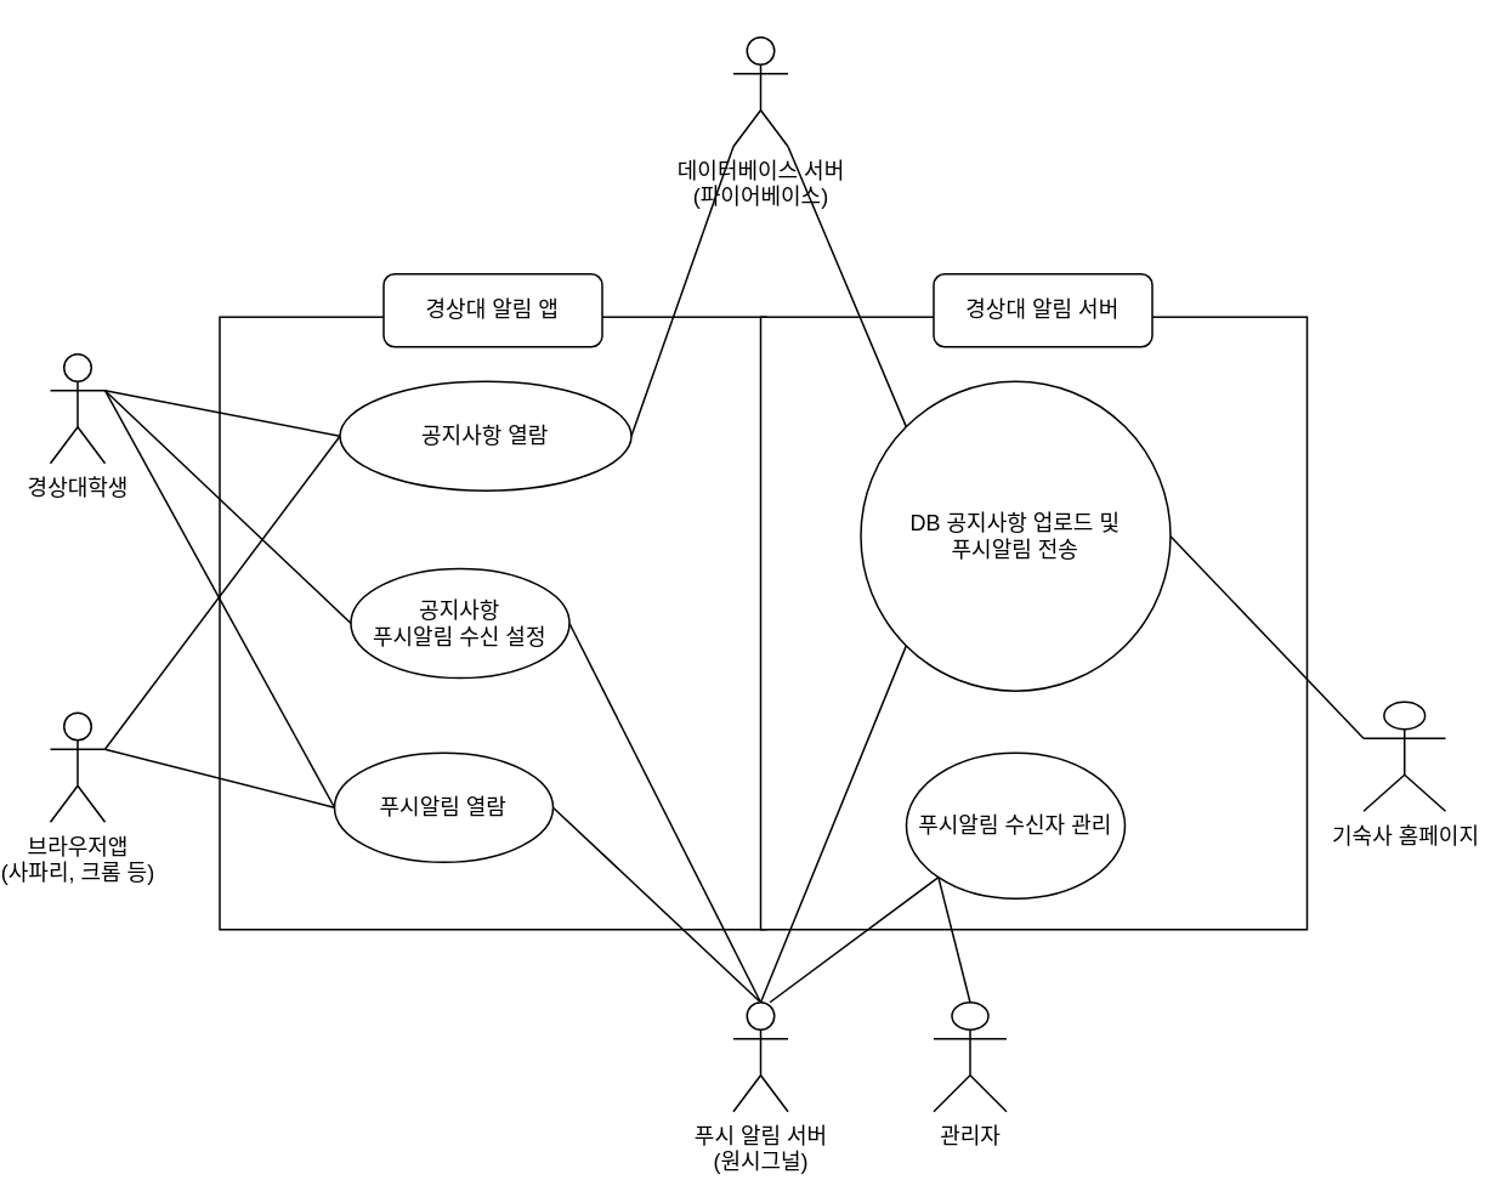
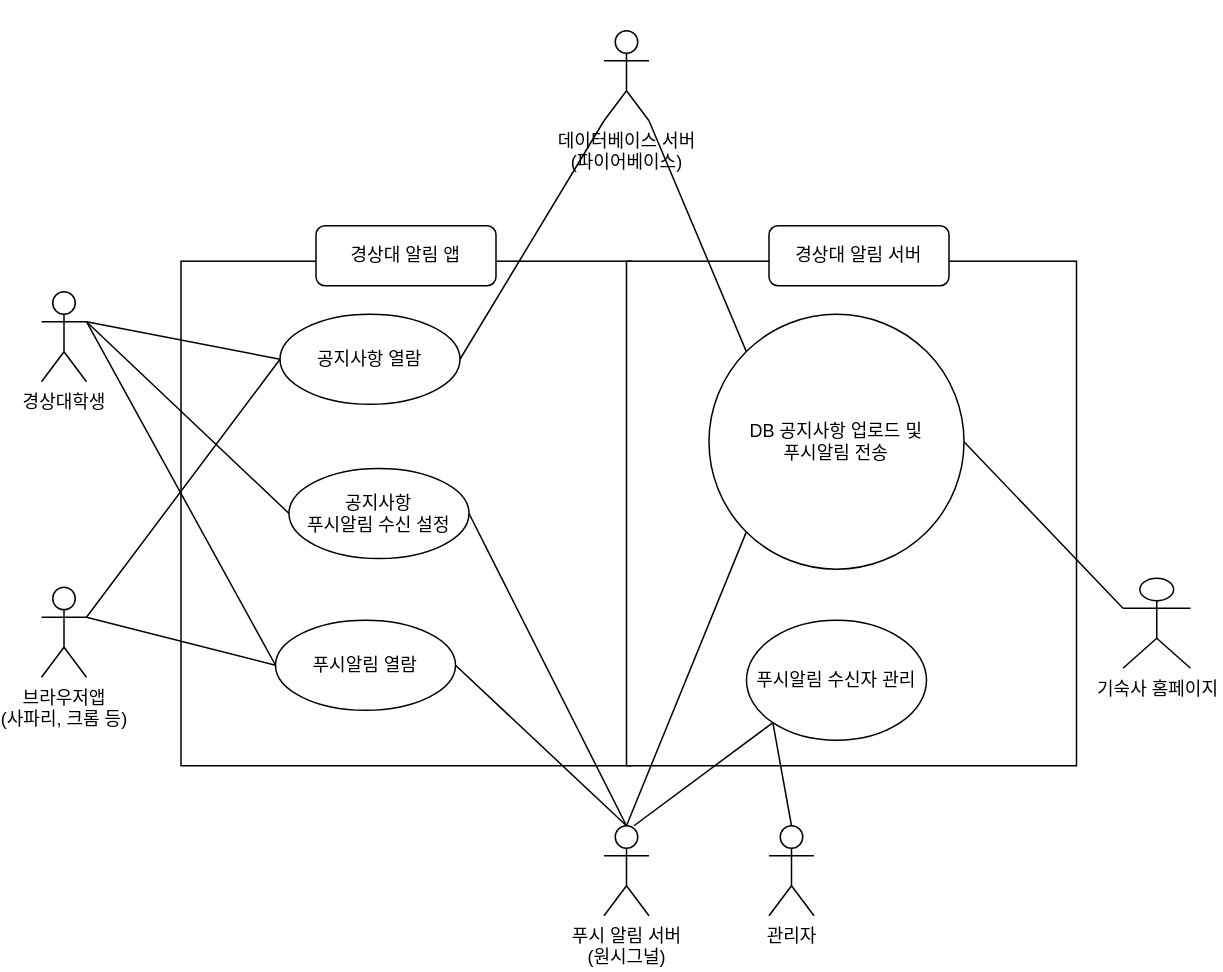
- <mxCell id="8" value="공지사항 열람" style="ellipse;whiteSpace=wrap;html=1;" vertex="1" parent="1"><mxGeometry x="179" y="209" width="160" height="60" as="geometry" /></mxCell>
+ <mxCell id="8" value="공지사항 열람" style="ellipse;whiteSpace=wrap;html=1;" vertex="1" parent="1"><mxGeometry x="179" y="209" width="120" height="60" as="geometry" /></mxCell>
- <mxCell id="27" value="관리자" style="shape=umlActor;verticalLabelPosition=bottom;verticalAlign=top;html=1;outlineConnect=0;" vertex="1" parent="1"><mxGeometry x="505" y="550" width="40" height="60" as="geometry" /></mxCell>
+ <mxCell id="27" value="관리자" style="shape=umlActor;verticalLabelPosition=bottom;verticalAlign=top;html=1;outlineConnect=0;" vertex="1" parent="1"><mxGeometry x="505" y="550" width="30" height="60" as="geometry" /></mxCell>
